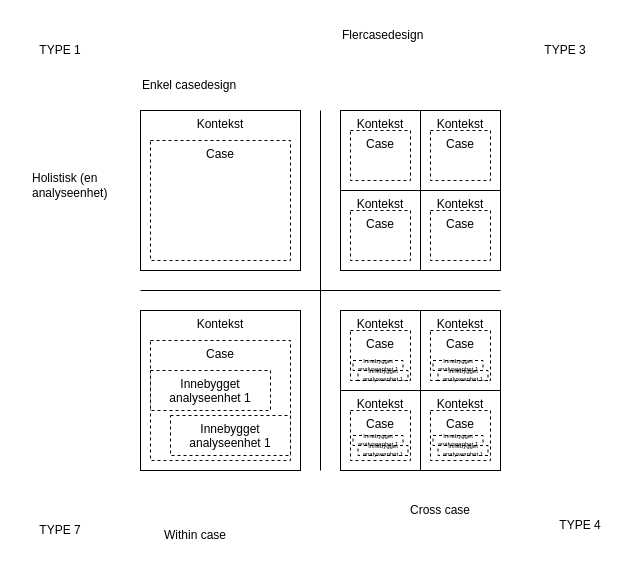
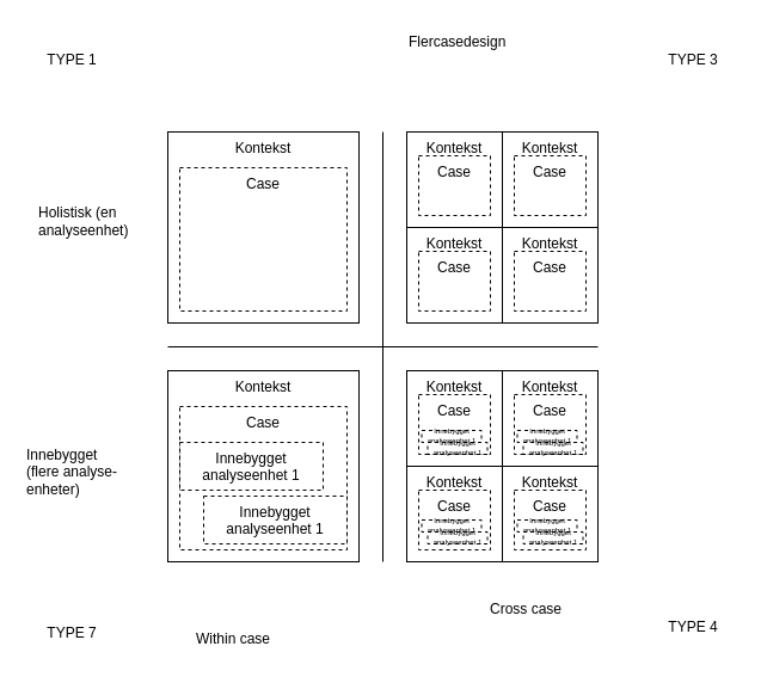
- <mxCell id="42" value="TYPE 3" style="text;html=1;align=center;verticalAlign=middle;whiteSpace=wrap;rounded=0;" vertex="1" parent="1"><mxGeometry x="525" y="30" width="80" height="40" as="geometry" /></mxCell>
+ <mxCell id="42" value="TYPE 3" style="text;html=1;align=center;verticalAlign=middle;whiteSpace=wrap;rounded=0;" vertex="1" parent="1"><mxGeometry x="540" y="30" width="80" height="40" as="geometry" /></mxCell>
- <mxCell id="34" value="Enkel casedesign" style="text;html=1;align=left;verticalAlign=middle;whiteSpace=wrap;rounded=0;" vertex="1" parent="1"><mxGeometry x="140" y="70" width="160" height="30" as="geometry" /></mxCell>
+ <mxCell id="37" value="Innebygget (flere analyse-enheter)" style="text;html=1;align=left;verticalAlign=middle;whiteSpace=wrap;rounded=0;" vertex="1" parent="1"><mxGeometry y="350" width="80" height="90" as="geometry" x="20" /></mxCell>
